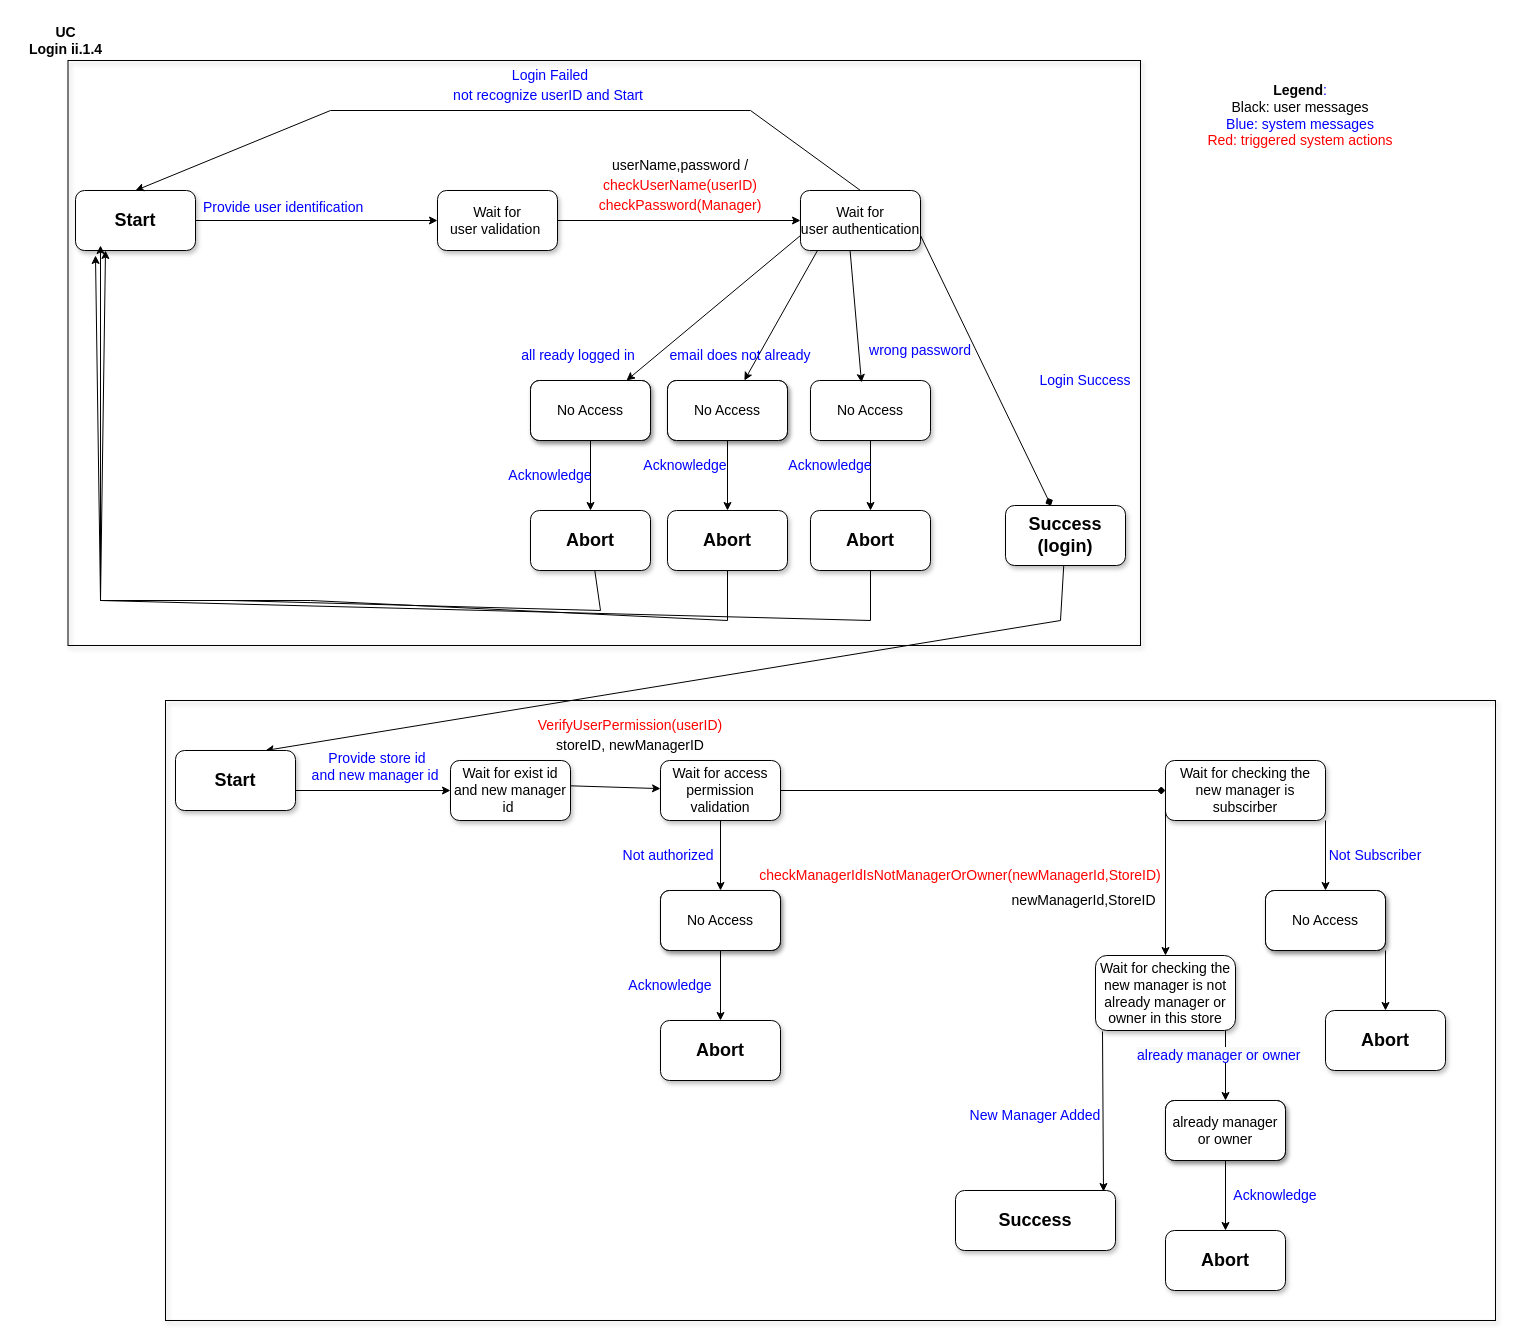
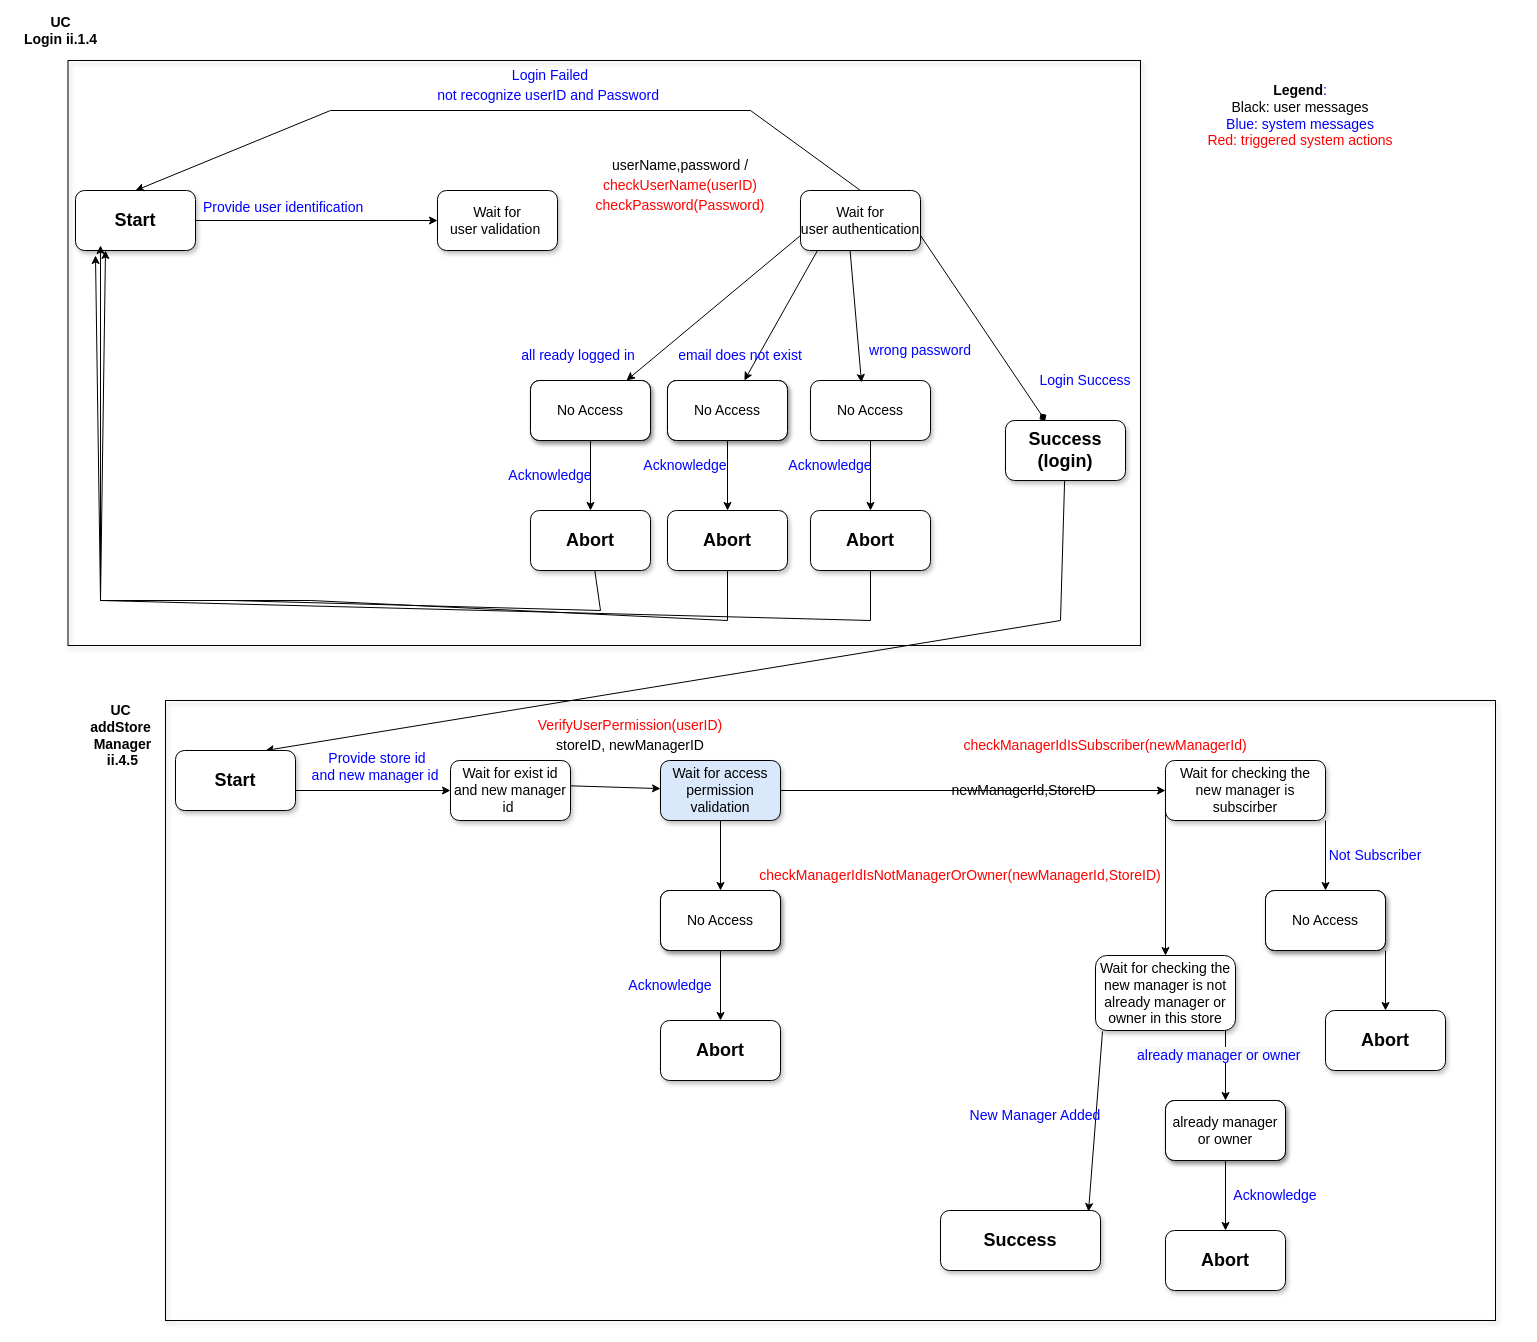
- <mxCell id="57" value="&lt;font color=&quot;#000000&quot;&gt;&lt;b&gt;UC&lt;br&gt;Login ii.1.4&lt;/b&gt;&lt;/font&gt;" style="text;html=1;align=center;verticalAlign=middle;resizable=0;points=[];autosize=1;strokeColor=none;fillColor=none;fontSize=14;fontColor=#0000FF;" parent="1" vertex="1"><mxGeometry width="90" height="40" as="geometry" x="20" y="20" /></mxCell>
+ <mxCell id="57" value="&lt;font color=&quot;#000000&quot;&gt;&lt;b&gt;UC&lt;br&gt;Login ii.1.4&lt;/b&gt;&lt;/font&gt;" style="text;html=1;align=center;verticalAlign=middle;resizable=0;points=[];autosize=1;strokeColor=none;fillColor=none;fontSize=14;fontColor=#0000FF;" parent="1" vertex="1"><mxGeometry x="15" y="10" width="90" height="40" as="geometry" /></mxCell>
- <mxCell id="10" value="&lt;font color=&quot;#0000ff&quot;&gt;not recognize&amp;nbsp;userID&lt;/font&gt;&amp;nbsp;&lt;font color=&quot;#0000ff&quot;&gt;and Start&amp;nbsp;&lt;/font&gt;" style="text;html=1;strokeColor=none;fillColor=none;align=center;verticalAlign=middle;whiteSpace=wrap;rounded=0;shadow=1;fontSize=14;fontColor=#FF0000;" parent="1" vertex="1"><mxGeometry x="410" y="80" width="280" height="30" as="geometry" /></mxCell>
+ <mxCell id="10" value="&lt;font color=&quot;#0000ff&quot;&gt;not recognize&amp;nbsp;userID&lt;/font&gt;&amp;nbsp;&lt;font color=&quot;#0000ff&quot;&gt;and Password&amp;nbsp;&lt;/font&gt;" style="text;html=1;strokeColor=none;fillColor=none;align=center;verticalAlign=middle;whiteSpace=wrap;rounded=0;shadow=1;fontSize=14;fontColor=#FF0000;" parent="1" vertex="1"><mxGeometry x="410" y="80" width="280" height="30" as="geometry" /></mxCell>
- <mxCell id="31" value="&lt;font color=&quot;#ff0000&quot;&gt;checkPassword(Manager)&lt;/font&gt;" style="text;html=1;strokeColor=none;fillColor=none;align=center;verticalAlign=middle;whiteSpace=wrap;rounded=0;shadow=1;fontSize=14;" parent="1" vertex="1"><mxGeometry x="580" y="190" width="200" height="30" as="geometry" /></mxCell>
+ <mxCell id="31" value="&lt;font color=&quot;#ff0000&quot;&gt;checkPassword(Password)&lt;/font&gt;" style="text;html=1;strokeColor=none;fillColor=none;align=center;verticalAlign=middle;whiteSpace=wrap;rounded=0;shadow=1;fontSize=14;" parent="1" vertex="1"><mxGeometry x="580" y="190" width="200" height="30" as="geometry" /></mxCell>
- <mxCell id="6" value="" style="endArrow=classic;html=1;rounded=0;fontSize=14;entryX=0;entryY=0.5;entryDx=0;entryDy=0;" parent="1" source="3" target="5" edge="1"><mxGeometry width="50" height="50" relative="1" as="geometry"><mxPoint x="600" y="220" as="sourcePoint" /><mxPoint x="1260" y="410" as="targetPoint" /></mxGeometry></mxCell>
- <mxCell id="73" value="&lt;font color=&quot;#0000ff&quot;&gt;email does not already&lt;/font&gt;" style="text;html=1;strokeColor=none;fillColor=none;align=center;verticalAlign=middle;whiteSpace=wrap;rounded=0;shadow=1;fontSize=14;fontColor=#FF0000;" parent="1" vertex="1"><mxGeometry x="600" y="340" width="280" height="30" as="geometry" /></mxCell>
+ <mxCell id="73" value="&lt;font color=&quot;#0000ff&quot;&gt;email does not exist&lt;/font&gt;" style="text;html=1;strokeColor=none;fillColor=none;align=center;verticalAlign=middle;whiteSpace=wrap;rounded=0;shadow=1;fontSize=14;fontColor=#FF0000;" parent="1" vertex="1"><mxGeometry x="600" y="340" width="280" height="30" as="geometry" /></mxCell>
- <mxCell id="11" value="&lt;span style=&quot;font-size: 18px&quot;&gt;&lt;b&gt;Success&lt;br&gt;(login)&lt;br&gt;&lt;/b&gt;&lt;/span&gt;" style="rounded=1;whiteSpace=wrap;html=1;shadow=1;strokeColor=#000000;" parent="1" vertex="1"><mxGeometry x="1005" y="505" width="120" height="60" as="geometry" /></mxCell>
+ <mxCell id="11" value="&lt;span style=&quot;font-size: 18px&quot;&gt;&lt;b&gt;Success&lt;br&gt;(login)&lt;br&gt;&lt;/b&gt;&lt;/span&gt;" style="rounded=1;whiteSpace=wrap;html=1;shadow=1;strokeColor=#000000;" parent="1" vertex="1"><mxGeometry x="1005" y="420" width="120" height="60" as="geometry" /></mxCell>
+ <mxCell id="59" value="&lt;font color=&quot;#000000&quot;&gt;&lt;b&gt;UC&lt;br&gt;addStore&lt;br&gt;&amp;nbsp;Manager&lt;br&gt;&amp;nbsp;ii.4.5&lt;/b&gt;&lt;/font&gt;" style="text;html=1;align=center;verticalAlign=middle;resizable=0;points=[];autosize=1;strokeColor=none;fillColor=none;fontSize=14;fontColor=#0000FF;" parent="1" vertex="1"><mxGeometry x="80" y="700" width="80" height="70" as="geometry" /></mxCell>
+ <mxCell id="34" value="&lt;font color=&quot;#ff0000&quot;&gt;checkManagerIdIsSubscriber(newManagerId)&lt;/font&gt;" style="text;html=1;strokeColor=none;fillColor=none;align=center;verticalAlign=middle;whiteSpace=wrap;rounded=0;shadow=1;fontSize=14;" parent="1" vertex="1"><mxGeometry x="1005" y="730" width="200" height="30" as="geometry" /></mxCell>
- <mxCell id="17" value="&lt;font style=&quot;font-size: 14px&quot;&gt;Wait for access permission validation&lt;/font&gt;" style="rounded=1;whiteSpace=wrap;html=1;shadow=1;strokeColor=#000000;" parent="1" vertex="1"><mxGeometry x="660" y="760" width="120" height="60" as="geometry" /></mxCell>
+ <mxCell id="17" value="&lt;font style=&quot;font-size: 14px&quot;&gt;Wait for access permission validation&lt;/font&gt;" style="rounded=1;whiteSpace=wrap;html=1;shadow=1;strokeColor=#000000;fillColor=#dae8fc;" parent="1" vertex="1"><mxGeometry x="660" y="760" width="120" height="60" as="geometry" /></mxCell>
- <mxCell id="33" value="" style="endArrow=diamond;html=1;rounded=0;fontSize=14;fontColor=#0000FF;" parent="1" source="17" target="32" edge="1"><mxGeometry width="50" height="50" relative="1" as="geometry"><mxPoint x="770" y="780" as="sourcePoint" /><mxPoint x="1100" y="880" as="targetPoint" /></mxGeometry></mxCell>
+ <mxCell id="33" value="" style="endArrow=classic;html=1;rounded=0;fontSize=14;fontColor=#0000FF;" parent="1" source="17" target="32" edge="1"><mxGeometry width="50" height="50" relative="1" as="geometry"><mxPoint x="770" y="780" as="sourcePoint" /><mxPoint x="1100" y="880" as="targetPoint" /></mxGeometry></mxCell>
- <mxCell id="41" value="&lt;font color=&quot;#0000ff&quot;&gt;Not authorized&amp;nbsp;&lt;/font&gt;" style="text;html=1;strokeColor=none;fillColor=none;align=center;verticalAlign=middle;whiteSpace=wrap;rounded=0;shadow=1;fontSize=14;fontColor=#FF0000;" parent="1" vertex="1"><mxGeometry x="530" y="840" width="280" height="30" as="geometry" /></mxCell>
- <mxCell id="38" value="&lt;span style=&quot;color: rgb(0 , 0 , 0)&quot;&gt;newManagerId,StoreID&amp;nbsp;&lt;/span&gt;" style="text;html=1;align=center;verticalAlign=middle;resizable=0;points=[];autosize=1;strokeColor=none;fillColor=none;fontSize=14;fontColor=#0000FF;" parent="1" vertex="1"><mxGeometry x="1005" y="890" width="160" height="20" as="geometry" /></mxCell>
+ <mxCell id="38" value="&lt;span style=&quot;color: rgb(0 , 0 , 0)&quot;&gt;newManagerId,StoreID&amp;nbsp;&lt;/span&gt;" style="text;html=1;align=center;verticalAlign=middle;resizable=0;points=[];autosize=1;strokeColor=none;fillColor=none;fontSize=14;fontColor=#0000FF;" parent="1" vertex="1"><mxGeometry x="945" y="780" width="160" height="20" as="geometry" /></mxCell>
- <mxCell id="39" value="&lt;b style=&quot;font-size: 18px&quot;&gt;Success&lt;br&gt;&lt;/b&gt;" style="rounded=1;whiteSpace=wrap;html=1;shadow=1;strokeColor=#000000;" parent="1" vertex="1"><mxGeometry x="955" y="1190" width="160" height="60" as="geometry" /></mxCell>
+ <mxCell id="39" value="&lt;b style=&quot;font-size: 18px&quot;&gt;Success&lt;br&gt;&lt;/b&gt;" style="rounded=1;whiteSpace=wrap;html=1;shadow=1;strokeColor=#000000;" parent="1" vertex="1"><mxGeometry x="940" y="1210" width="160" height="60" as="geometry" /></mxCell>
